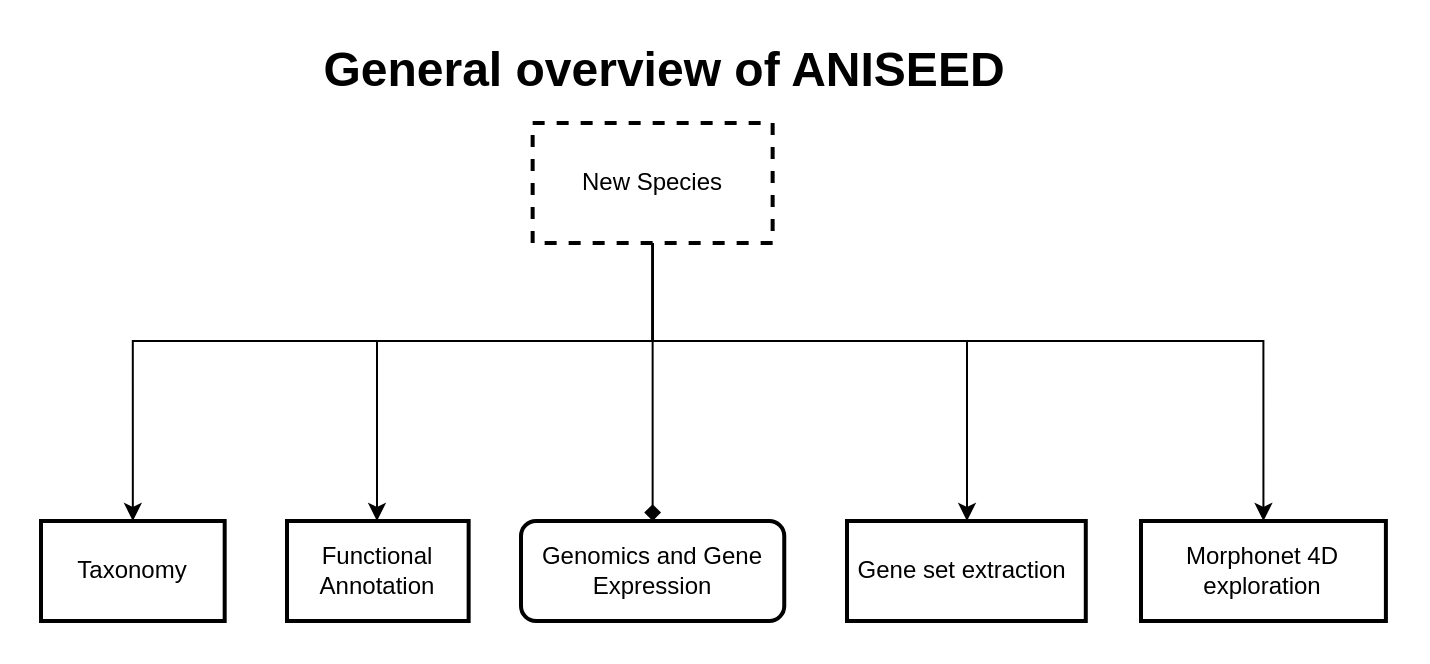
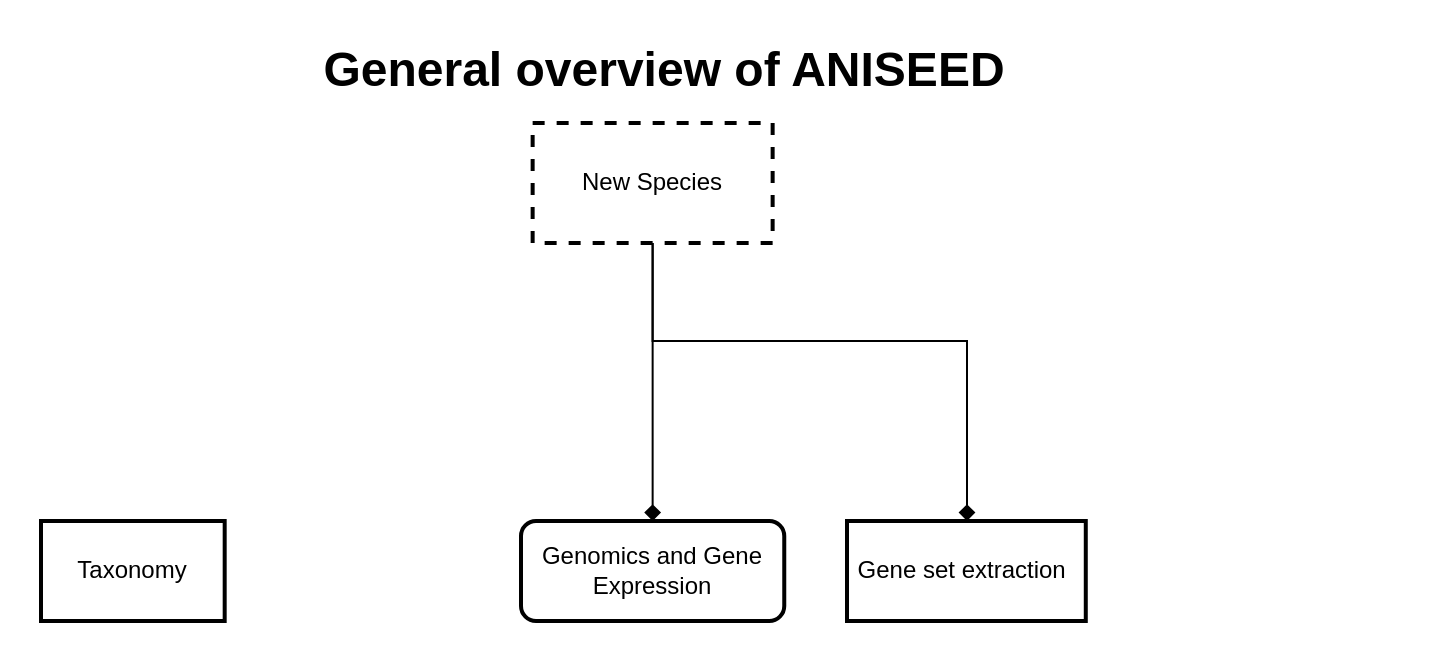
- <mxCell id="7" style="edgeStyle=orthogonalEdgeStyle;rounded=0;orthogonalLoop=1;jettySize=auto;html=1;entryX=0.5;entryY=0;entryDx=0;entryDy=0;" edge="1" parent="2" source="8" target="12"><mxGeometry relative="1" as="geometry"><Array as="points"><mxPoint x="306" y="150" /><mxPoint x="46" y="150" /></Array></mxGeometry></mxCell>
- <mxCell id="5" style="edgeStyle=orthogonalEdgeStyle;rounded=0;orthogonalLoop=1;jettySize=auto;html=1;entryX=0.5;entryY=0;entryDx=0;entryDy=0;" edge="1" parent="2" source="8" target="13"><mxGeometry relative="1" as="geometry"><Array as="points"><mxPoint x="306" y="150" /><mxPoint x="611" y="150" /></Array></mxGeometry></mxCell>
- <mxCell id="6" style="edgeStyle=orthogonalEdgeStyle;rounded=0;orthogonalLoop=1;jettySize=auto;html=1;" edge="1" parent="2" source="8" target="9"><mxGeometry relative="1" as="geometry"><Array as="points"><mxPoint x="306" y="150" /><mxPoint x="168" y="150" /></Array></mxGeometry></mxCell>
- <mxCell id="4" style="edgeStyle=orthogonalEdgeStyle;rounded=0;orthogonalLoop=1;jettySize=auto;html=1;exitX=0.5;exitY=1;exitDx=0;exitDy=0;" edge="1" parent="2" source="8" target="11"><mxGeometry relative="1" as="geometry"><Array as="points"><mxPoint x="306" y="150" /><mxPoint x="463" y="150" /></Array></mxGeometry></mxCell>
+ <mxCell id="4" style="edgeStyle=orthogonalEdgeStyle;rounded=0;orthogonalLoop=1;jettySize=auto;html=1;exitX=0.5;exitY=1;exitDx=0;exitDy=0;endArrow=diamond;" edge="1" parent="2" source="8" target="11"><mxGeometry relative="1" as="geometry"><Array as="points"><mxPoint x="306" y="150" /><mxPoint x="463" y="150" /></Array></mxGeometry></mxCell>
- <mxCell id="9" value="Functional Annotation" style="whiteSpace=wrap;strokeWidth=2;aspect=fixed;" vertex="1" parent="2"><mxGeometry x="123" y="240" width="90.82" height="50" as="geometry" /></mxCell>
- <mxCell id="13" value="Morphonet 4D exploration" style="whiteSpace=wrap;strokeWidth=2;aspect=fixed;" vertex="1" parent="2"><mxGeometry x="550" y="240" width="122.45" height="50" as="geometry" /></mxCell>
